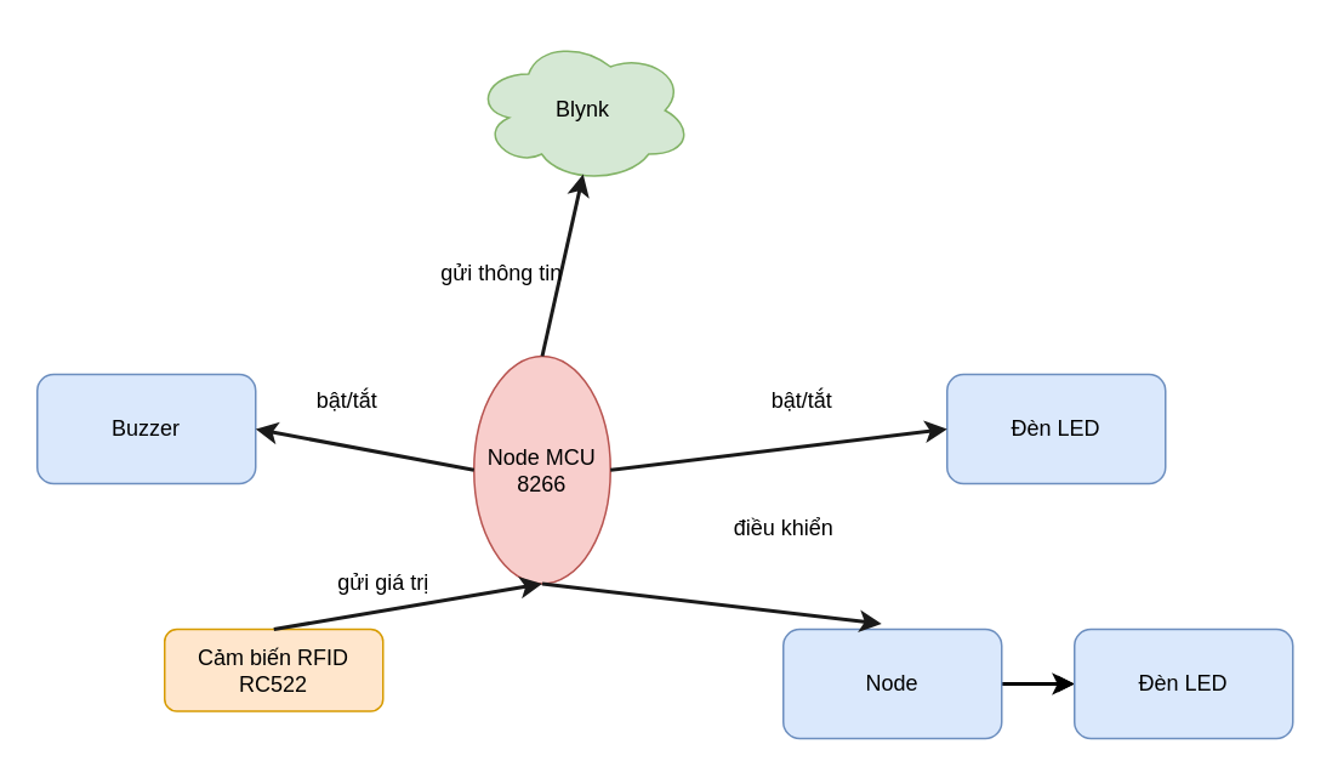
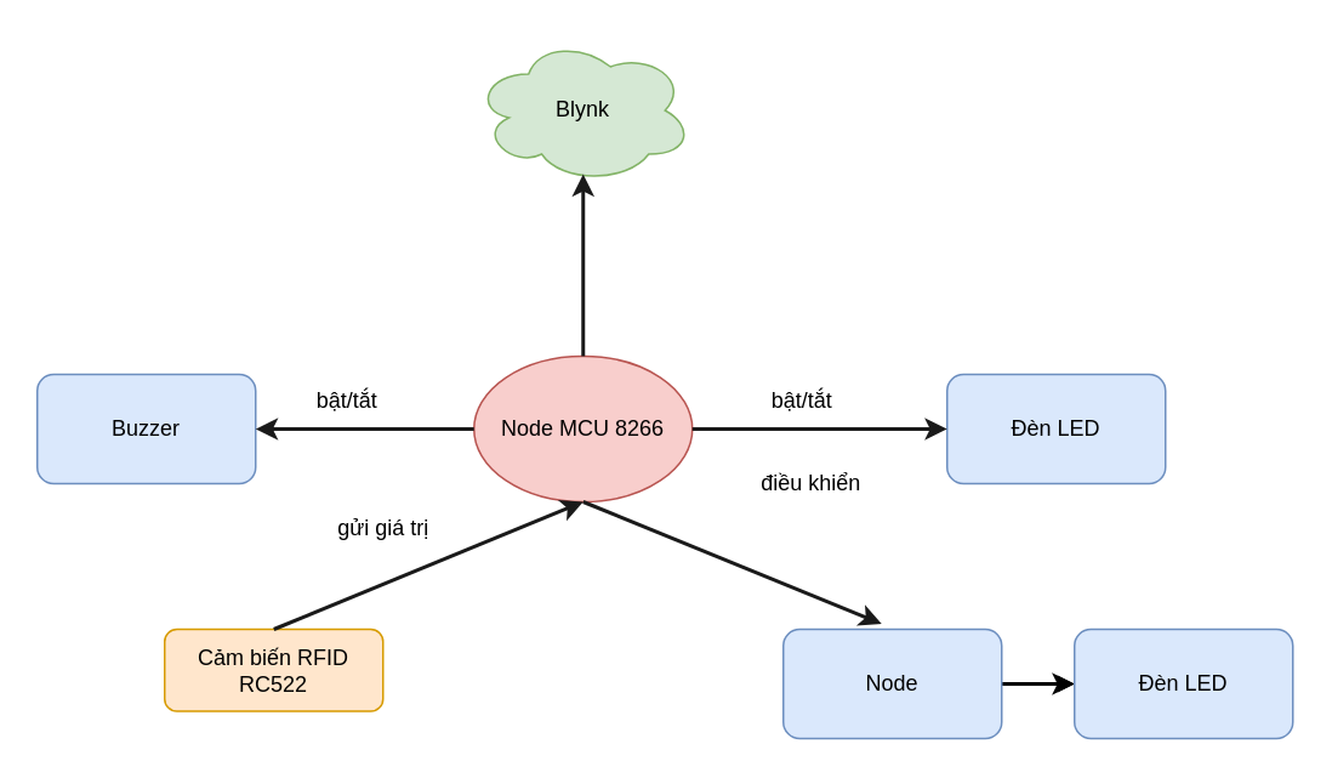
- <mxCell id="17" value="gửi thông tin" style="text;html=1;align=center;verticalAlign=middle;resizable=0;points=[];autosize=1;strokeColor=none;fillColor=none;" vertex="1" parent="1"><mxGeometry x="230" y="135" width="90" height="30" as="geometry" /></mxCell>
- <mxCell id="2" value="Node MCU 8266" style="ellipse;whiteSpace=wrap;html=1;fillColor=#f8cecc;strokeColor=#b85450;" parent="1" vertex="1"><mxGeometry x="260" y="195" width="75" height="125" as="geometry" /></mxCell>
+ <mxCell id="2" value="Node MCU 8266" style="ellipse;whiteSpace=wrap;html=1;fillColor=#f8cecc;strokeColor=#b85450;" parent="1" vertex="1"><mxGeometry x="260" y="195" width="120" height="80" as="geometry" /></mxCell>
- <mxCell id="16" value="điều khiển" style="text;html=1;align=center;verticalAlign=middle;resizable=0;points=[];autosize=1;strokeColor=none;fillColor=none;" vertex="1" parent="1"><mxGeometry x="390" y="275" width="80" height="30" as="geometry" /></mxCell>
+ <mxCell id="16" value="điều khiển" style="text;html=1;align=center;verticalAlign=middle;resizable=0;points=[];autosize=1;strokeColor=none;fillColor=none;" vertex="1" parent="1"><mxGeometry x="405" y="250" width="80" height="30" as="geometry" /></mxCell>
- <mxCell id="18" value="gửi giá trị" style="text;html=1;align=center;verticalAlign=middle;resizable=0;points=[];autosize=1;strokeColor=none;fillColor=none;" vertex="1" parent="1"><mxGeometry x="175" y="305" width="70" height="30" as="geometry" /></mxCell>
+ <mxCell id="18" value="gửi giá trị" style="text;html=1;align=center;verticalAlign=middle;resizable=0;points=[];autosize=1;strokeColor=none;fillColor=none;" vertex="1" parent="1"><mxGeometry x="175" y="275" width="70" height="30" as="geometry" /></mxCell>
